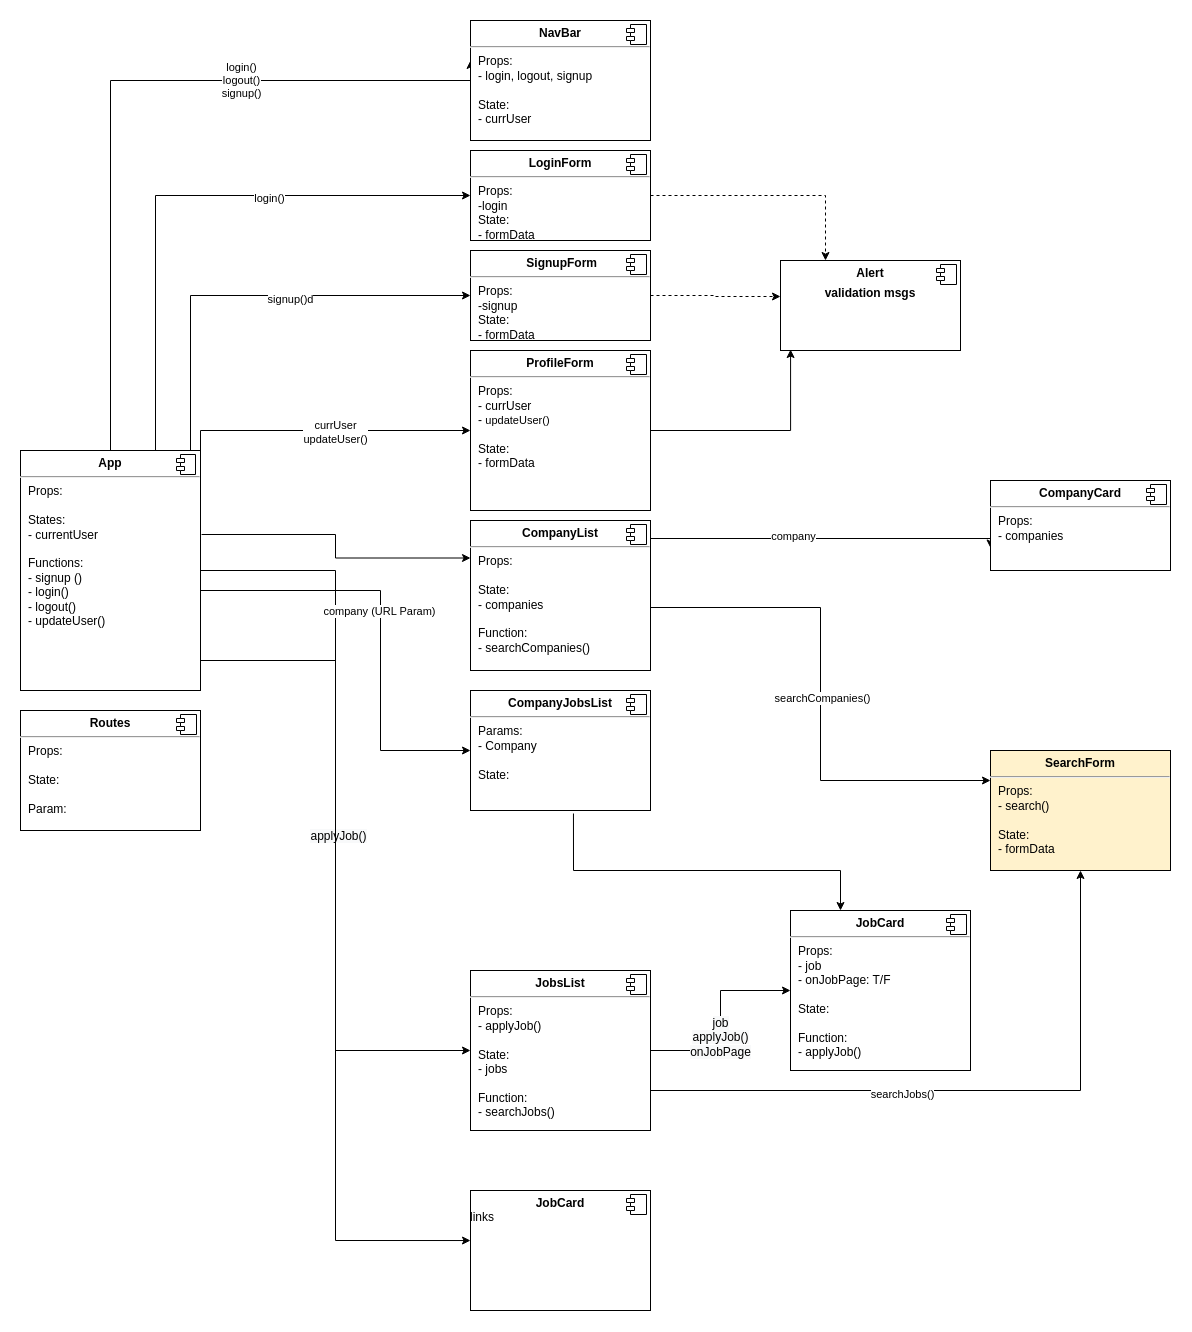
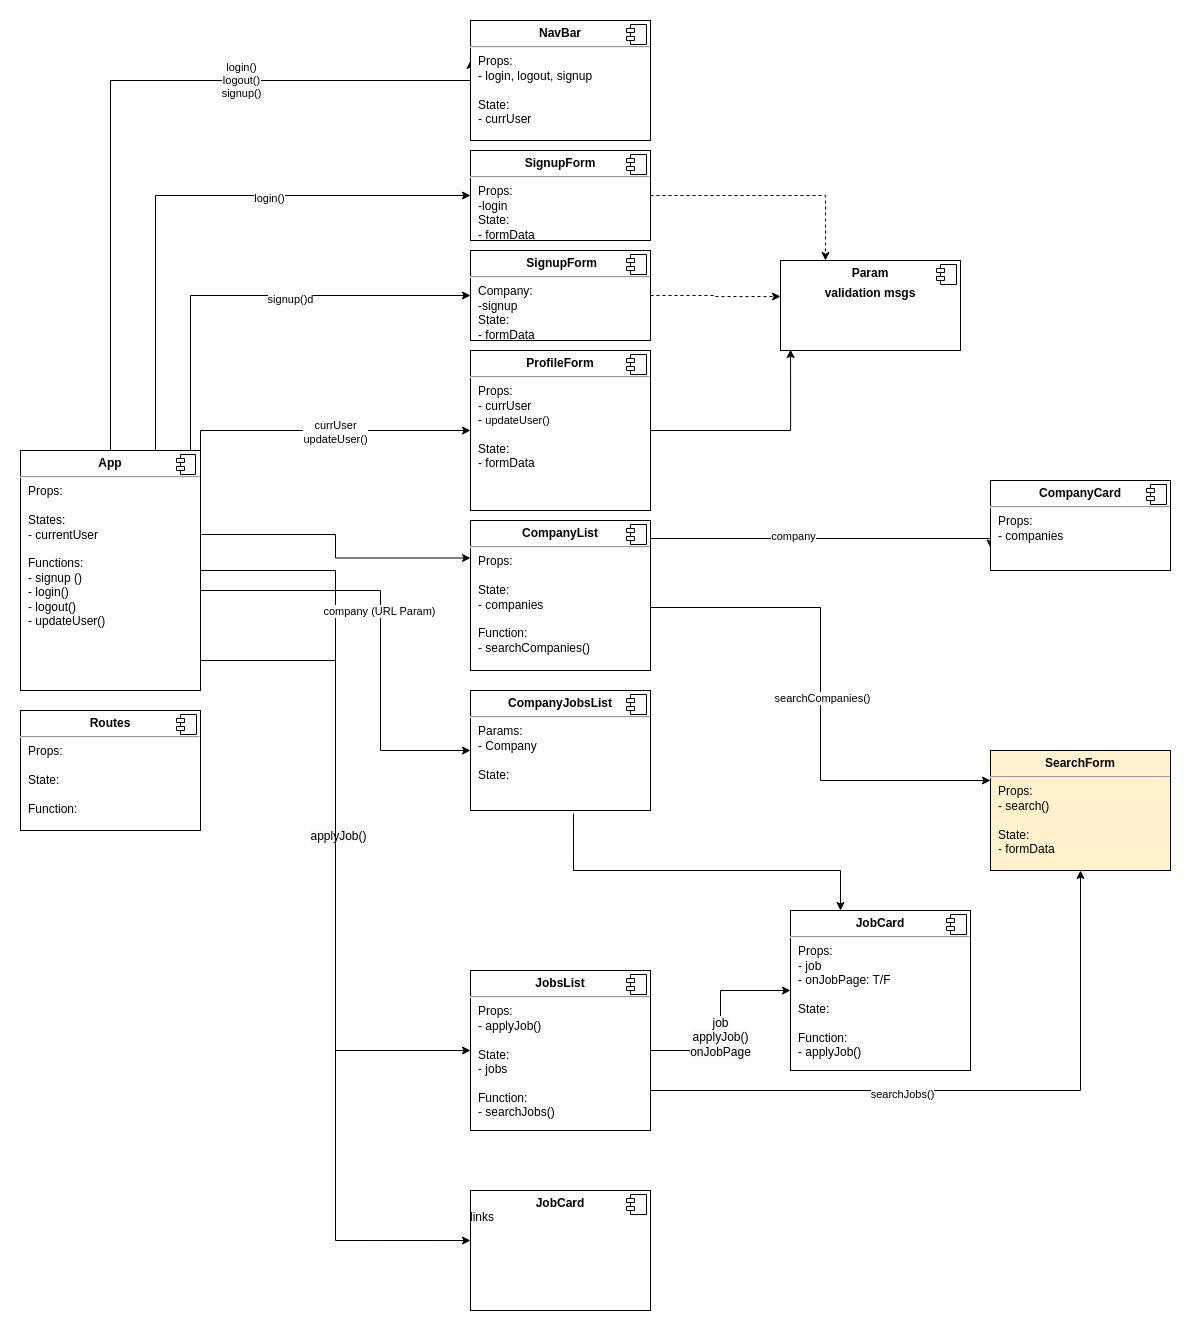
- <mxCell id="35" value="&lt;p style=&quot;margin: 0px ; margin-top: 6px ; text-align: center&quot;&gt;&lt;b&gt;LoginForm&lt;/b&gt;&lt;/p&gt;&lt;hr&gt;&lt;p style=&quot;margin: 0px ; margin-left: 8px&quot;&gt;Props:&lt;/p&gt;&lt;p style=&quot;margin: 0px ; margin-left: 8px&quot;&gt;-login&lt;/p&gt;&lt;p style=&quot;margin: 0px ; margin-left: 8px&quot;&gt;&lt;span&gt;State:&lt;/span&gt;&lt;br&gt;&lt;/p&gt;&lt;p style=&quot;margin: 0px ; margin-left: 8px&quot;&gt;- formData&lt;/p&gt;" style="align=left;overflow=fill;html=1;dropTarget=0;" vertex="1" parent="1"><mxGeometry x="470" y="150" width="180" height="90" as="geometry" /></mxCell>
+ <mxCell id="35" value="&lt;p style=&quot;margin: 0px ; margin-top: 6px ; text-align: center&quot;&gt;&lt;b&gt;SignupForm&lt;/b&gt;&lt;/p&gt;&lt;hr&gt;&lt;p style=&quot;margin: 0px ; margin-left: 8px&quot;&gt;Props:&lt;/p&gt;&lt;p style=&quot;margin: 0px ; margin-left: 8px&quot;&gt;-login&lt;/p&gt;&lt;p style=&quot;margin: 0px ; margin-left: 8px&quot;&gt;&lt;span&gt;State:&lt;/span&gt;&lt;br&gt;&lt;/p&gt;&lt;p style=&quot;margin: 0px ; margin-left: 8px&quot;&gt;- formData&lt;/p&gt;" style="align=left;overflow=fill;html=1;dropTarget=0;" vertex="1" parent="1"><mxGeometry x="470" y="150" width="180" height="90" as="geometry" /></mxCell>
- <mxCell id="49" value="&lt;p style=&quot;margin: 0px ; margin-top: 6px ; text-align: center&quot;&gt;&lt;b&gt;&amp;nbsp;SignupForm&lt;/b&gt;&lt;/p&gt;&lt;hr&gt;&lt;p style=&quot;margin: 0px ; margin-left: 8px&quot;&gt;Props:&lt;/p&gt;&lt;p style=&quot;margin: 0px ; margin-left: 8px&quot;&gt;&lt;span&gt;-signup&lt;/span&gt;&lt;/p&gt;&lt;p style=&quot;margin: 0px ; margin-left: 8px&quot;&gt;&lt;span&gt;State:&lt;/span&gt;&lt;br&gt;&lt;/p&gt;&lt;p style=&quot;margin: 0px ; margin-left: 8px&quot;&gt;- formData&lt;/p&gt;" style="align=left;overflow=fill;html=1;dropTarget=0;" vertex="1" parent="1"><mxGeometry x="470" y="250" width="180" height="90" as="geometry" /></mxCell>
+ <mxCell id="49" value="&lt;p style=&quot;margin: 0px ; margin-top: 6px ; text-align: center&quot;&gt;&lt;b&gt;&amp;nbsp;SignupForm&lt;/b&gt;&lt;/p&gt;&lt;hr&gt;&lt;p style=&quot;margin: 0px ; margin-left: 8px&quot;&gt;Company:&lt;/p&gt;&lt;p style=&quot;margin: 0px ; margin-left: 8px&quot;&gt;&lt;span&gt;-signup&lt;/span&gt;&lt;/p&gt;&lt;p style=&quot;margin: 0px ; margin-left: 8px&quot;&gt;&lt;span&gt;State:&lt;/span&gt;&lt;br&gt;&lt;/p&gt;&lt;p style=&quot;margin: 0px ; margin-left: 8px&quot;&gt;- formData&lt;/p&gt;" style="align=left;overflow=fill;html=1;dropTarget=0;" vertex="1" parent="1"><mxGeometry x="470" y="250" width="180" height="90" as="geometry" /></mxCell>
- <mxCell id="53" value="&lt;p style=&quot;margin: 0px ; margin-top: 6px ; text-align: center&quot;&gt;&lt;b&gt;Alert&lt;/b&gt;&lt;/p&gt;&lt;p style=&quot;margin: 0px ; margin-top: 6px ; text-align: center&quot;&gt;&lt;b&gt;validation msgs&lt;/b&gt;&lt;/p&gt;" style="align=left;overflow=fill;html=1;dropTarget=0;" vertex="1" parent="1"><mxGeometry x="780" y="260" width="180" height="90" as="geometry" /></mxCell>
+ <mxCell id="53" value="&lt;p style=&quot;margin: 0px ; margin-top: 6px ; text-align: center&quot;&gt;&lt;b&gt;Param&lt;/b&gt;&lt;/p&gt;&lt;p style=&quot;margin: 0px ; margin-top: 6px ; text-align: center&quot;&gt;&lt;b&gt;validation msgs&lt;/b&gt;&lt;/p&gt;" style="align=left;overflow=fill;html=1;dropTarget=0;" vertex="1" parent="1"><mxGeometry x="780" y="260" width="180" height="90" as="geometry" /></mxCell>
- <mxCell id="46" value="&lt;p style=&quot;margin: 0px ; margin-top: 6px ; text-align: center&quot;&gt;&lt;b&gt;Routes&lt;/b&gt;&lt;/p&gt;&lt;hr&gt;&lt;p style=&quot;margin: 0px 0px 0px 8px&quot;&gt;Props:&lt;/p&gt;&lt;p style=&quot;margin: 0px 0px 0px 8px&quot;&gt;&lt;br&gt;&lt;/p&gt;&lt;p style=&quot;margin: 0px 0px 0px 8px&quot;&gt;State:&amp;nbsp;&lt;/p&gt;&lt;p style=&quot;margin: 0px 0px 0px 8px&quot;&gt;&lt;br&gt;&lt;/p&gt;&lt;p style=&quot;margin: 0px 0px 0px 8px&quot;&gt;Param:&lt;/p&gt;" style="align=left;overflow=fill;html=1;dropTarget=0;" vertex="1" parent="1"><mxGeometry x="20" y="710" width="180" height="120" as="geometry" /></mxCell>
+ <mxCell id="46" value="&lt;p style=&quot;margin: 0px ; margin-top: 6px ; text-align: center&quot;&gt;&lt;b&gt;Routes&lt;/b&gt;&lt;/p&gt;&lt;hr&gt;&lt;p style=&quot;margin: 0px 0px 0px 8px&quot;&gt;Props:&lt;/p&gt;&lt;p style=&quot;margin: 0px 0px 0px 8px&quot;&gt;&lt;br&gt;&lt;/p&gt;&lt;p style=&quot;margin: 0px 0px 0px 8px&quot;&gt;State:&amp;nbsp;&lt;/p&gt;&lt;p style=&quot;margin: 0px 0px 0px 8px&quot;&gt;&lt;br&gt;&lt;/p&gt;&lt;p style=&quot;margin: 0px 0px 0px 8px&quot;&gt;Function:&lt;/p&gt;" style="align=left;overflow=fill;html=1;dropTarget=0;" vertex="1" parent="1"><mxGeometry x="20" y="710" width="180" height="120" as="geometry" /></mxCell>
